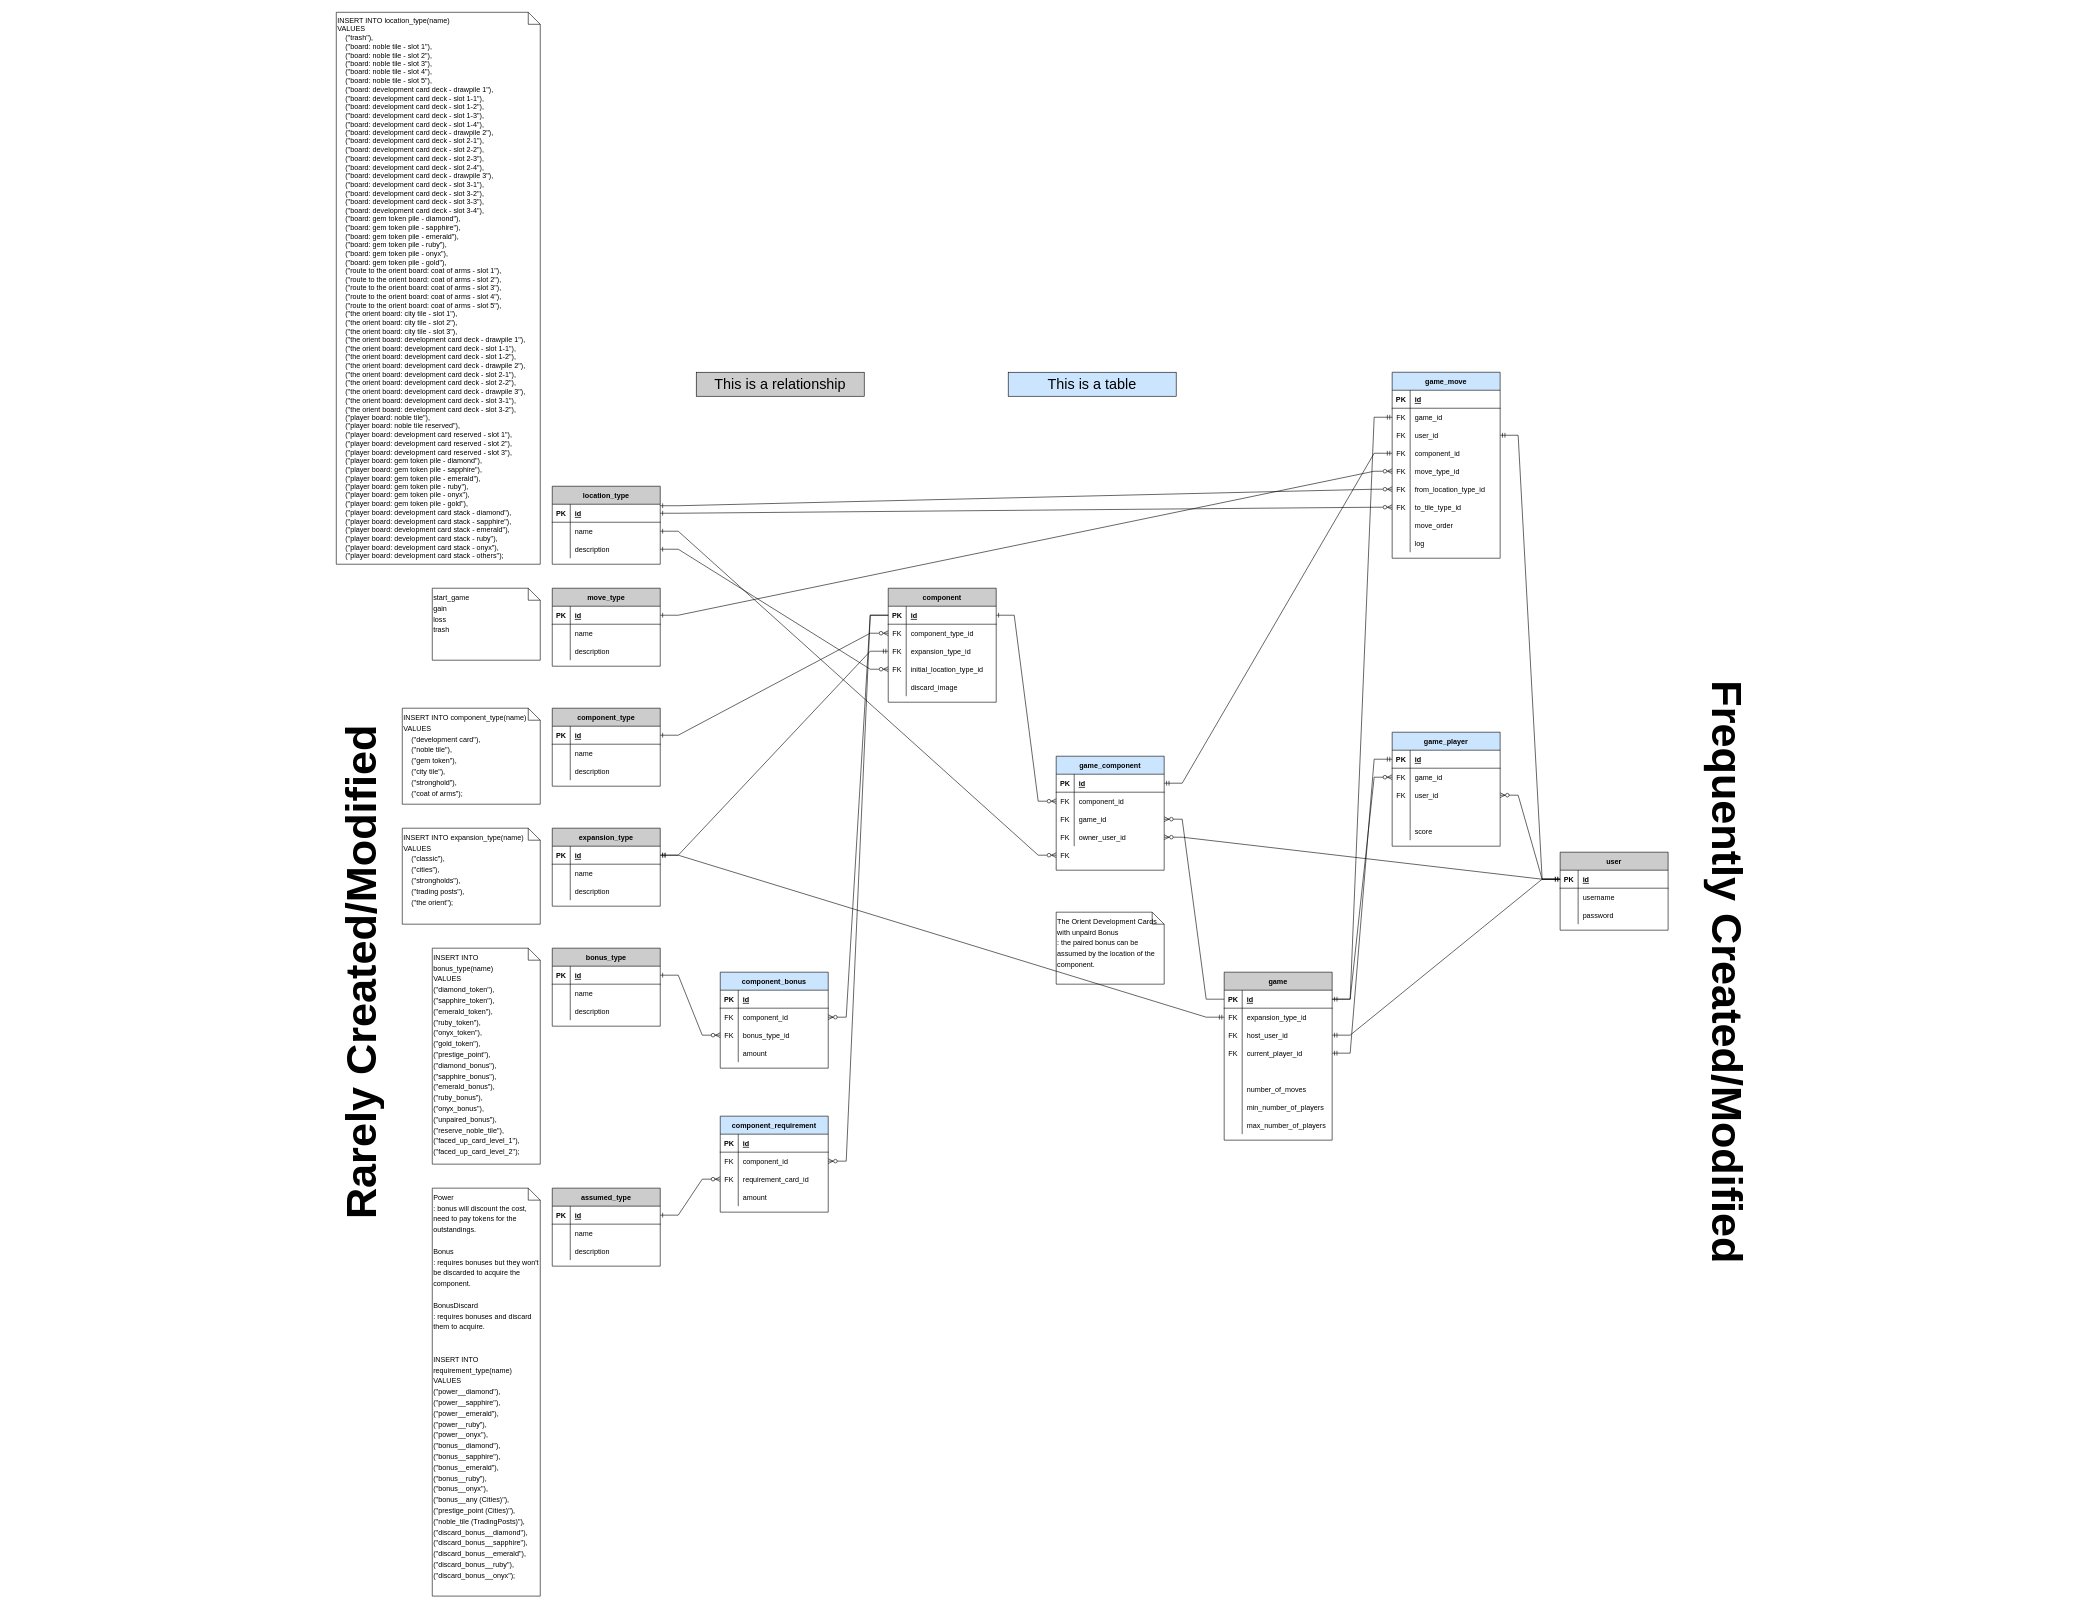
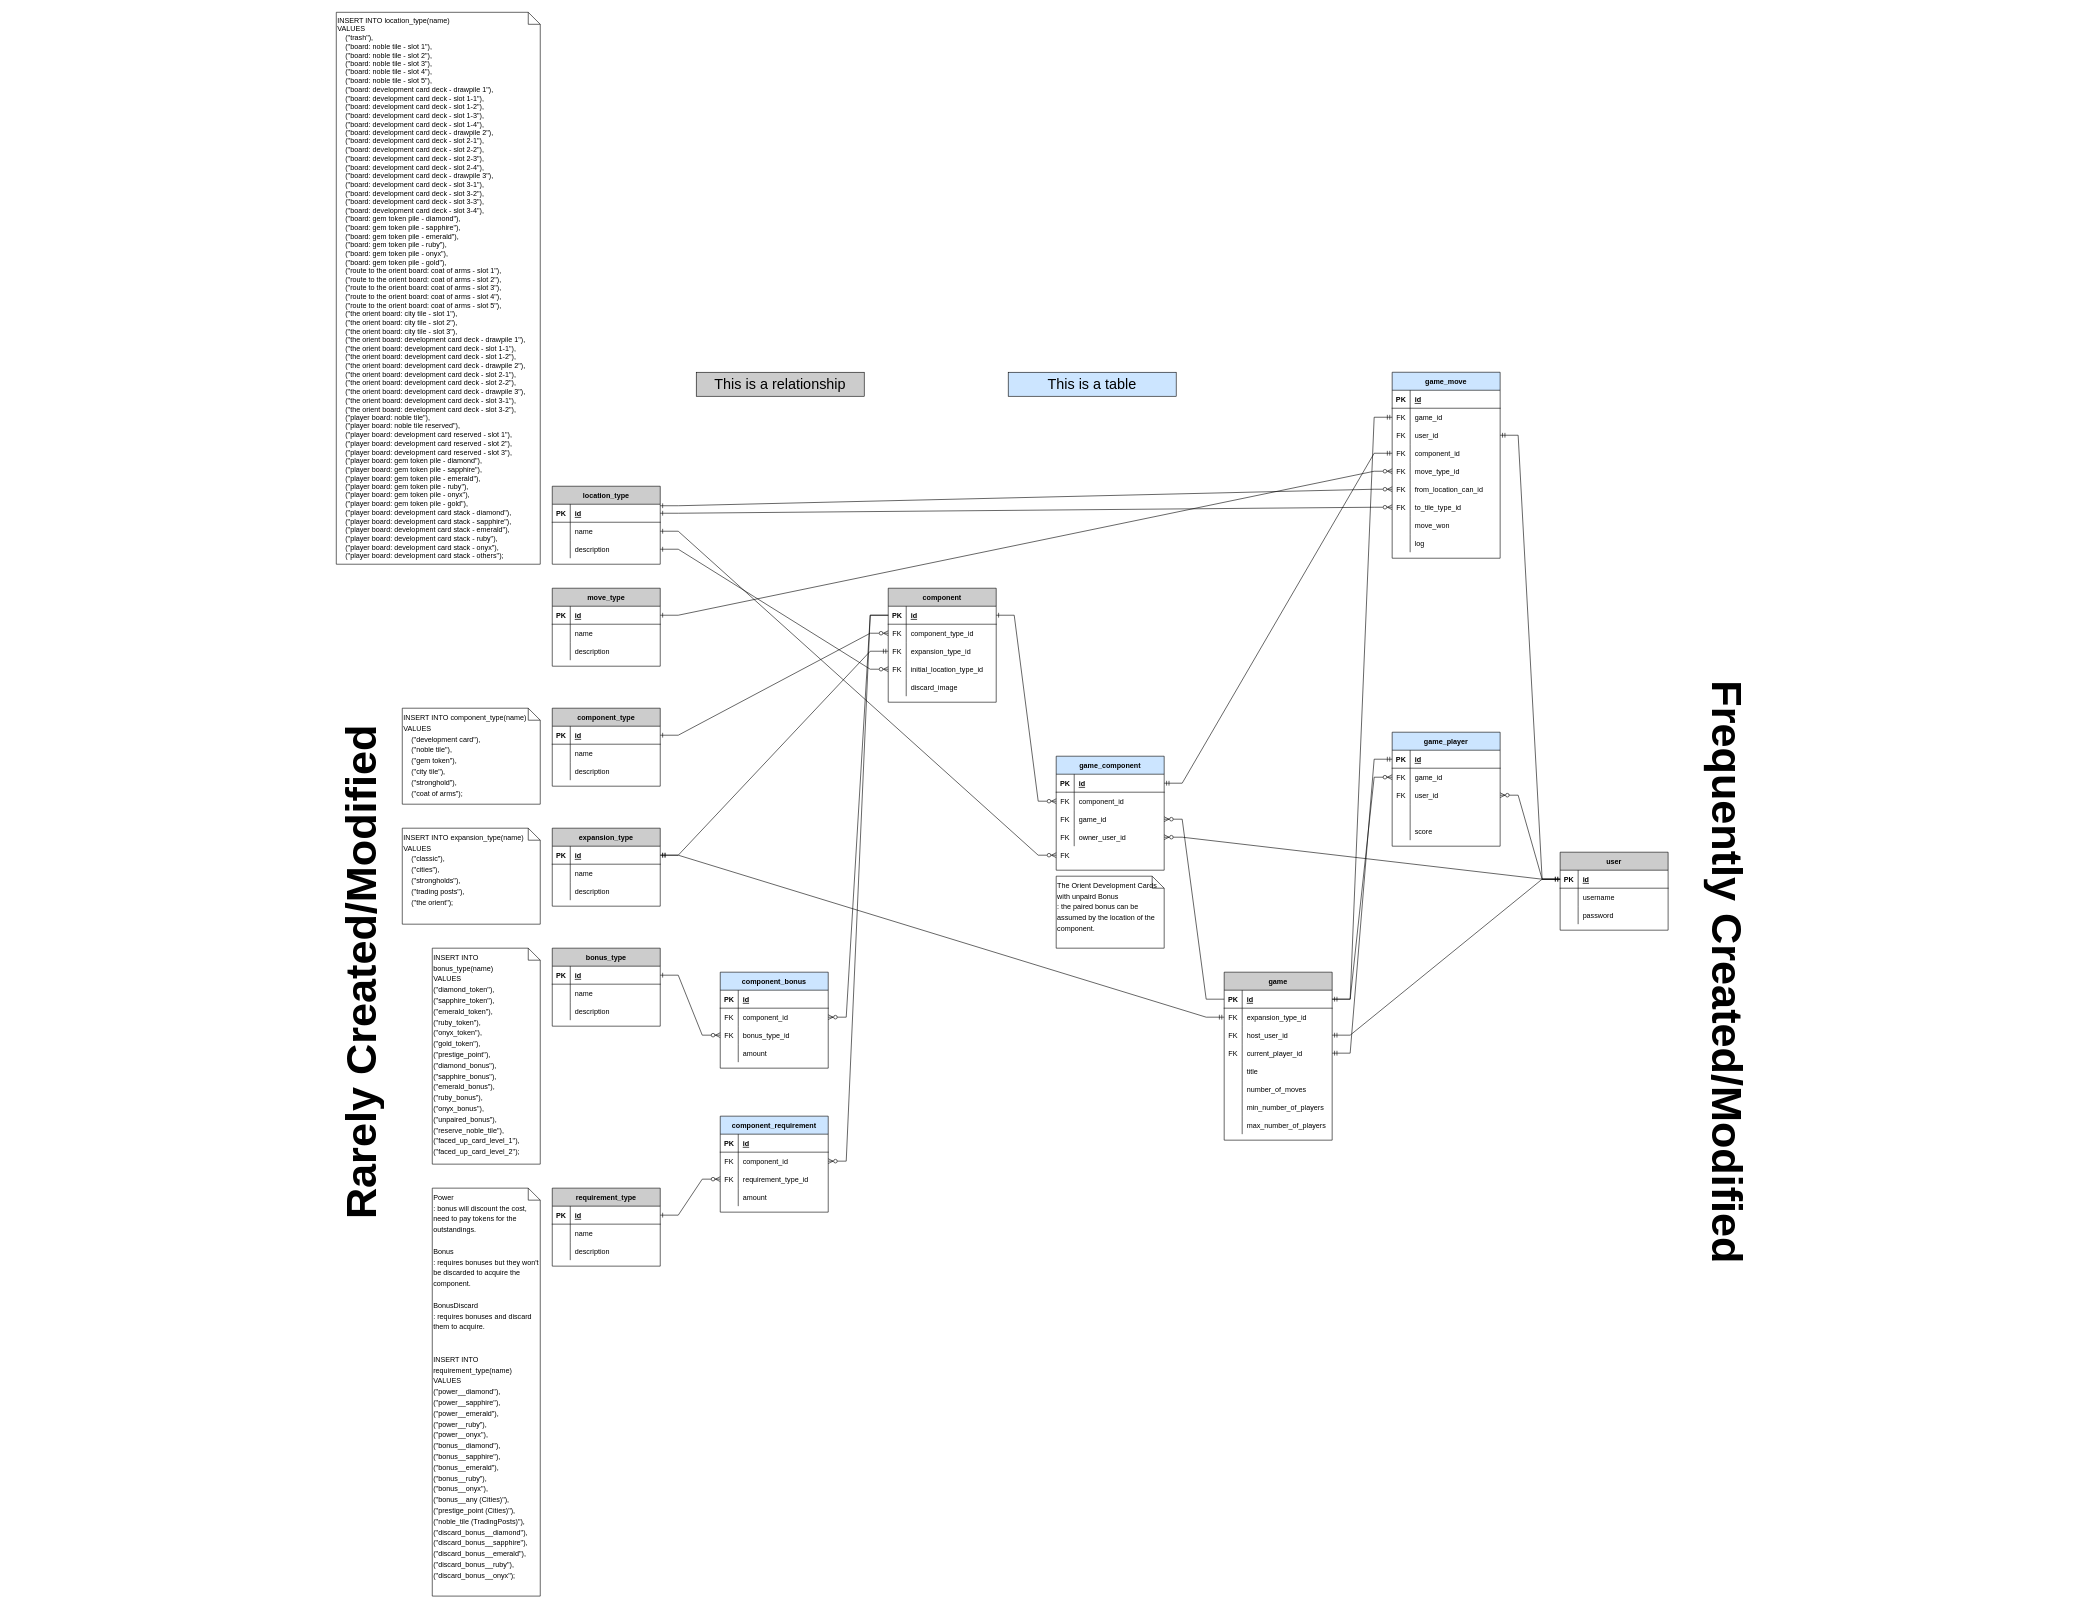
- <mxCell id="210" value="from_location_type_id" style="shape=partialRectangle;connectable=0;fillColor=none;top=0;left=0;bottom=0;right=0;align=left;spacingLeft=6;overflow=hidden;" parent="208" vertex="1"><mxGeometry x="30" width="150" height="30" as="geometry"><mxRectangle width="150" height="30" as="alternateBounds" /></mxGeometry></mxCell>
+ <mxCell id="210" value="from_location_can_id" style="shape=partialRectangle;connectable=0;fillColor=none;top=0;left=0;bottom=0;right=0;align=left;spacingLeft=6;overflow=hidden;" parent="208" vertex="1"><mxGeometry x="30" width="150" height="30" as="geometry"><mxRectangle width="150" height="30" as="alternateBounds" /></mxGeometry></mxCell>
- <mxCell id="216" value="move_order" style="shape=partialRectangle;connectable=0;fillColor=none;top=0;left=0;bottom=0;right=0;align=left;spacingLeft=6;overflow=hidden;" parent="214" vertex="1"><mxGeometry x="30" width="150" height="30" as="geometry"><mxRectangle width="150" height="30" as="alternateBounds" /></mxGeometry></mxCell>
+ <mxCell id="216" value="move_won" style="shape=partialRectangle;connectable=0;fillColor=none;top=0;left=0;bottom=0;right=0;align=left;spacingLeft=6;overflow=hidden;" parent="214" vertex="1"><mxGeometry x="30" width="150" height="30" as="geometry"><mxRectangle width="150" height="30" as="alternateBounds" /></mxGeometry></mxCell>
- <mxCell id="191" value="&lt;div style=&quot;line-height: 18px&quot;&gt;&lt;div style=&quot;line-height: 18px&quot;&gt;&lt;div style=&quot;line-height: 18px&quot;&gt;&lt;div&gt;start_game&lt;/div&gt;&lt;div&gt;gain&lt;/div&gt;&lt;div&gt;loss&lt;/div&gt;&lt;div&gt;trash&lt;/div&gt;&lt;/div&gt;&lt;/div&gt;&lt;/div&gt;" style="shape=note;size=20;whiteSpace=wrap;html=1;align=left;verticalAlign=top;" parent="1" vertex="1"><mxGeometry x="720" y="980" width="180" height="120" as="geometry" /></mxCell>
- <mxCell id="174" value="&lt;div style=&quot;line-height: 18px&quot;&gt;The Orient Development Cards with unpaird Bonus&lt;br&gt;: the paired bonus can be assumed by the location of the component.&lt;br&gt;&lt;/div&gt;" style="shape=note;size=20;whiteSpace=wrap;html=1;align=left;verticalAlign=top;" parent="1" vertex="1"><mxGeometry x="1760" y="1520" width="180" height="120" as="geometry" /></mxCell>
+ <mxCell id="174" value="&lt;div style=&quot;line-height: 18px&quot;&gt;The Orient Development Cards with unpaird Bonus&lt;br&gt;: the paired bonus can be assumed by the location of the component.&lt;br&gt;&lt;/div&gt;" style="shape=note;size=20;whiteSpace=wrap;html=1;align=left;verticalAlign=top;" parent="1" vertex="1"><mxGeometry x="1760" y="1460" width="180" height="120" as="geometry" /></mxCell>
+ <mxCell id="94" value="title" style="shape=partialRectangle;connectable=0;fillColor=none;top=0;left=0;bottom=0;right=0;align=left;spacingLeft=6;overflow=hidden;" parent="92" vertex="1"><mxGeometry x="30" width="150" height="30" as="geometry"><mxRectangle width="150" height="30" as="alternateBounds" /></mxGeometry></mxCell>
- <mxCell id="60" value="requirement_card_id" style="shape=partialRectangle;connectable=0;fillColor=none;top=0;left=0;bottom=0;right=0;align=left;spacingLeft=6;overflow=hidden;" parent="58" vertex="1"><mxGeometry x="30" width="150" height="30" as="geometry"><mxRectangle width="150" height="30" as="alternateBounds" /></mxGeometry></mxCell>
+ <mxCell id="60" value="requirement_type_id" style="shape=partialRectangle;connectable=0;fillColor=none;top=0;left=0;bottom=0;right=0;align=left;spacingLeft=6;overflow=hidden;" parent="58" vertex="1"><mxGeometry x="30" width="150" height="30" as="geometry"><mxRectangle width="150" height="30" as="alternateBounds" /></mxGeometry></mxCell>
- <mxCell id="28" value="assumed_type" style="shape=table;startSize=30;container=1;collapsible=1;childLayout=tableLayout;fixedRows=1;rowLines=0;fontStyle=1;align=center;resizeLast=1;fillColor=#CCCCCC;" parent="1" vertex="1"><mxGeometry x="920" y="1980" width="180" height="130" as="geometry" /></mxCell>
+ <mxCell id="28" value="requirement_type" style="shape=table;startSize=30;container=1;collapsible=1;childLayout=tableLayout;fixedRows=1;rowLines=0;fontStyle=1;align=center;resizeLast=1;fillColor=#CCCCCC;" parent="1" vertex="1"><mxGeometry x="920" y="1980" width="180" height="130" as="geometry" /></mxCell>
